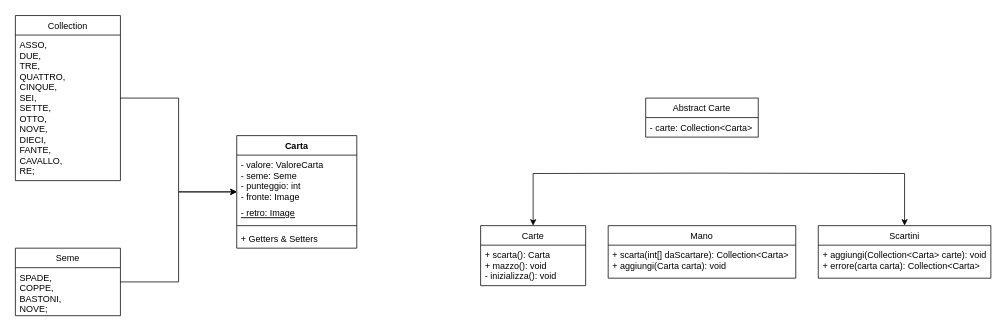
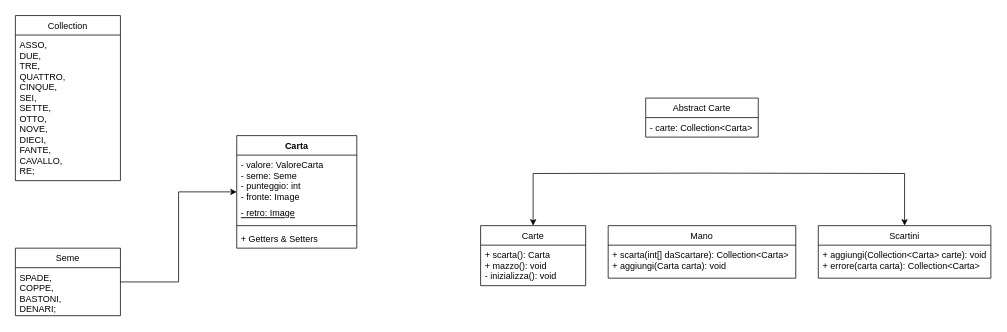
- <mxCell id="7" style="edgeStyle=orthogonalEdgeStyle;rounded=0;orthogonalLoop=1;jettySize=auto;html=1;" parent="1" source="8" target="2" edge="1"><mxGeometry relative="1" as="geometry" /></mxCell>
- <mxCell id="12" value="SPADE,&#10;COPPE,&#10;BASTONI,&#10;NOVE;" style="text;strokeColor=none;fillColor=none;align=left;verticalAlign=top;spacingLeft=4;spacingRight=4;overflow=hidden;rotatable=0;points=[[0,0.5],[1,0.5]];portConstraint=eastwest;" parent="11" vertex="1"><mxGeometry y="26" width="140" height="64" as="geometry" /></mxCell>
+ <mxCell id="12" value="SPADE,&#10;COPPE,&#10;BASTONI,&#10;DENARI;" style="text;strokeColor=none;fillColor=none;align=left;verticalAlign=top;spacingLeft=4;spacingRight=4;overflow=hidden;rotatable=0;points=[[0,0.5],[1,0.5]];portConstraint=eastwest;" parent="11" vertex="1"><mxGeometry y="26" width="140" height="64" as="geometry" /></mxCell>
